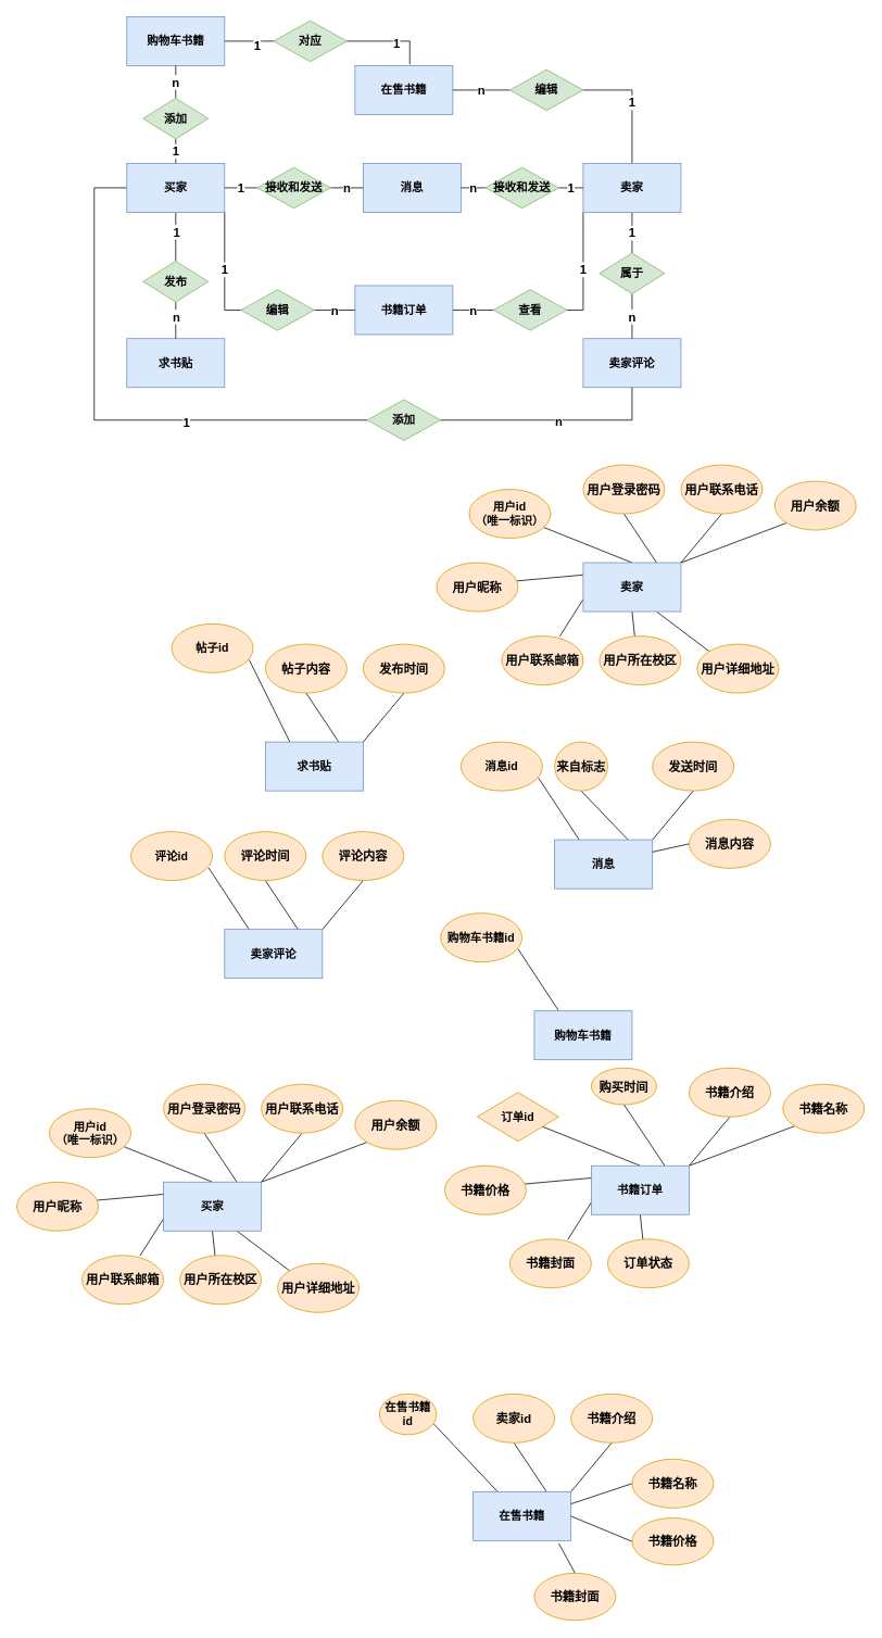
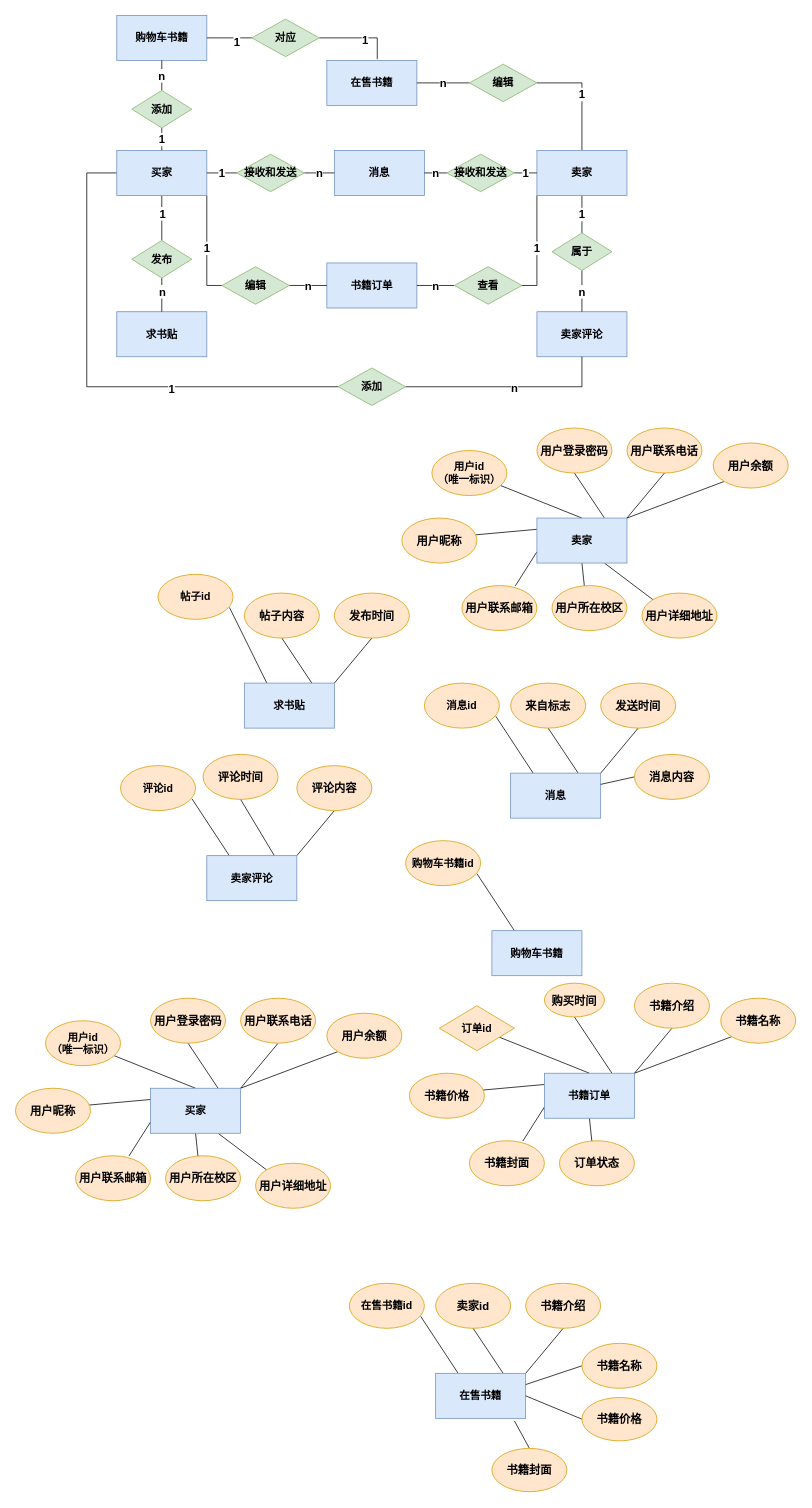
- <mxCell id="92" value="&lt;span style=&quot;font-size: 15px;&quot;&gt;&lt;b&gt;来自标志&lt;/b&gt;&lt;/span&gt;" style="ellipse;whiteSpace=wrap;html=1;fillColor=#ffe6cc;strokeColor=#d79b00;" vertex="1" parent="1"><mxGeometry x="680" y="910" width="65" height="60" as="geometry" /></mxCell>
+ <mxCell id="92" value="&lt;span style=&quot;font-size: 15px;&quot;&gt;&lt;b&gt;来自标志&lt;/b&gt;&lt;/span&gt;" style="ellipse;whiteSpace=wrap;html=1;fillColor=#ffe6cc;strokeColor=#d79b00;" vertex="1" parent="1"><mxGeometry x="680" y="910" width="100" height="60" as="geometry" /></mxCell>
- <mxCell id="99" value="&lt;font style=&quot;font-size: 15px;&quot;&gt;&lt;b&gt;评论时间&lt;/b&gt;&lt;/font&gt;" style="ellipse;whiteSpace=wrap;html=1;fillColor=#ffe6cc;strokeColor=#d79b00;" vertex="1" parent="1"><mxGeometry x="275" y="1020" width="100" height="60" as="geometry" /></mxCell>
+ <mxCell id="99" value="&lt;font style=&quot;font-size: 15px;&quot;&gt;&lt;b&gt;评论时间&lt;/b&gt;&lt;/font&gt;" style="ellipse;whiteSpace=wrap;html=1;fillColor=#ffe6cc;strokeColor=#d79b00;" vertex="1" parent="1"><mxGeometry x="270" y="1005" width="100" height="60" as="geometry" /></mxCell>
- <mxCell id="125" value="&lt;span style=&quot;font-size: 14px;&quot;&gt;&lt;b&gt;在售书籍id&lt;/b&gt;&lt;/span&gt;" style="ellipse;whiteSpace=wrap;html=1;fillColor=#ffe6cc;strokeColor=#d79b00;" vertex="1" parent="1"><mxGeometry x="465" y="1710" width="70" height="50" as="geometry" /></mxCell>
+ <mxCell id="125" value="&lt;span style=&quot;font-size: 14px;&quot;&gt;&lt;b&gt;在售书籍id&lt;/b&gt;&lt;/span&gt;" style="ellipse;whiteSpace=wrap;html=1;fillColor=#ffe6cc;strokeColor=#d79b00;" vertex="1" parent="1"><mxGeometry x="465" y="1710" width="100" height="60" as="geometry" /></mxCell>
